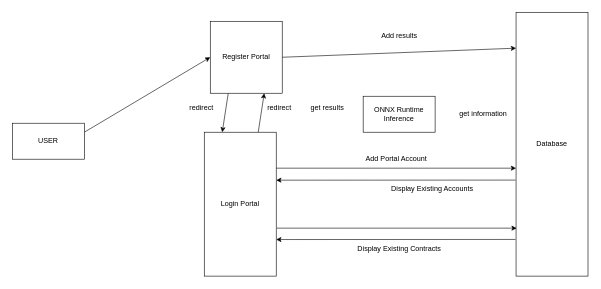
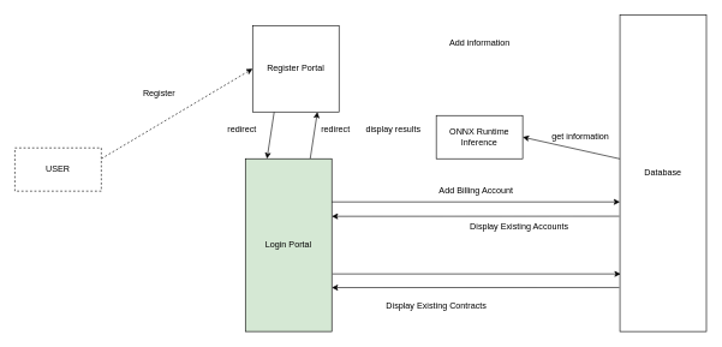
- <mxCell id="11" value="Add results" style="text;html=1;align=center;verticalAlign=middle;resizable=0;points=[];autosize=1;strokeColor=none;fillColor=none;" vertex="1" parent="1"><mxGeometry x="610" y="45" width="110" height="30" as="geometry" /></mxCell>
+ <mxCell id="11" value="Add information" style="text;html=1;align=center;verticalAlign=middle;resizable=0;points=[];autosize=1;strokeColor=none;fillColor=none;" vertex="1" parent="1"><mxGeometry x="610" y="45" width="110" height="30" as="geometry" /></mxCell>
- <mxCell id="4" style="edgeStyle=none;rounded=0;orthogonalLoop=1;jettySize=auto;html=1;exitX=1;exitY=0.5;exitDx=0;exitDy=0;entryX=0;entryY=0.136;entryDx=0;entryDy=0;entryPerimeter=0;" edge="1" parent="1" source="6" target="10"><mxGeometry relative="1" as="geometry" /></mxCell>
+ <mxCell id="9" value="Register" style="text;html=1;align=center;verticalAlign=middle;resizable=0;points=[];autosize=1;strokeColor=none;fillColor=none;" vertex="1" parent="1"><mxGeometry x="185" y="115" width="70" height="30" as="geometry" /></mxCell>
- <mxCell id="2" style="rounded=0;orthogonalLoop=1;jettySize=auto;html=1;exitX=1;exitY=0.25;exitDx=0;exitDy=0;entryX=0;entryY=0.5;entryDx=0;entryDy=0;" edge="1" parent="1" source="3" target="6"><mxGeometry relative="1" as="geometry"><mxPoint x="340" y="120" as="targetPoint" /></mxGeometry></mxCell>
+ <mxCell id="2" style="rounded=0;orthogonalLoop=1;jettySize=auto;html=1;exitX=1;exitY=0.25;exitDx=0;exitDy=0;entryX=0;entryY=0.5;entryDx=0;entryDy=0;dashed=1;" edge="1" parent="1" source="3" target="6"><mxGeometry relative="1" as="geometry"><mxPoint x="340" y="120" as="targetPoint" /></mxGeometry></mxCell>
- <mxCell id="17" value="get results" style="text;html=1;align=center;verticalAlign=middle;resizable=0;points=[];autosize=1;strokeColor=none;fillColor=none;" vertex="1" parent="1"><mxGeometry x="490" y="165" width="110" height="30" as="geometry" /></mxCell>
+ <mxCell id="17" value="display results" style="text;html=1;align=center;verticalAlign=middle;resizable=0;points=[];autosize=1;strokeColor=none;fillColor=none;" vertex="1" parent="1"><mxGeometry x="490" y="165" width="110" height="30" as="geometry" /></mxCell>
+ <mxCell id="15" value="" style="endArrow=classic;html=1;rounded=0;exitX=0;exitY=0.455;exitDx=0;exitDy=0;exitPerimeter=0;entryX=1;entryY=0.5;entryDx=0;entryDy=0;" edge="1" parent="1" source="10" target="14"><mxGeometry width="50" height="50" relative="1" as="geometry"><mxPoint x="520" y="430" as="sourcePoint" /><mxPoint x="570" y="380" as="targetPoint" /></mxGeometry></mxCell>
- <mxCell id="3" value="USER" style="rounded=0;whiteSpace=wrap;html=1;" vertex="1" parent="1"><mxGeometry x="20" y="205" width="120" height="60" as="geometry" /></mxCell>
+ <mxCell id="3" value="USER" style="rounded=0;whiteSpace=wrap;html=1;dashed=1;" vertex="1" parent="1"><mxGeometry x="20" y="205" width="120" height="60" as="geometry" /></mxCell>
- <mxCell id="19" value="Add Portal Account" style="text;html=1;align=center;verticalAlign=middle;resizable=0;points=[];autosize=1;strokeColor=none;fillColor=none;" vertex="1" parent="1"><mxGeometry x="595" y="250" width="130" height="30" as="geometry" /></mxCell>
+ <mxCell id="19" value="Add Billing Account" style="text;html=1;align=center;verticalAlign=middle;resizable=0;points=[];autosize=1;strokeColor=none;fillColor=none;" vertex="1" parent="1"><mxGeometry x="595" y="250" width="130" height="30" as="geometry" /></mxCell>
- <mxCell id="8" value="Login Portal" style="rounded=0;whiteSpace=wrap;html=1;" vertex="1" parent="1"><mxGeometry x="340" y="220" width="120" height="240" as="geometry" /></mxCell>
+ <mxCell id="8" value="Login Portal" style="rounded=0;whiteSpace=wrap;html=1;fillColor=#d5e8d4;" vertex="1" parent="1"><mxGeometry x="340" y="220" width="120" height="240" as="geometry" /></mxCell>
- <mxCell id="24" value="Display Existing Contracts" style="text;html=1;align=center;verticalAlign=middle;resizable=0;points=[];autosize=1;strokeColor=none;fillColor=none;" vertex="1" parent="1"><mxGeometry x="580" y="400" width="170" height="30" as="geometry" /></mxCell>
+ <mxCell id="24" value="Display Existing Contracts" style="text;html=1;align=center;verticalAlign=middle;resizable=0;points=[];autosize=1;strokeColor=none;fillColor=none;" vertex="1" parent="1"><mxGeometry x="520" y="410" width="170" height="30" as="geometry" /></mxCell>
